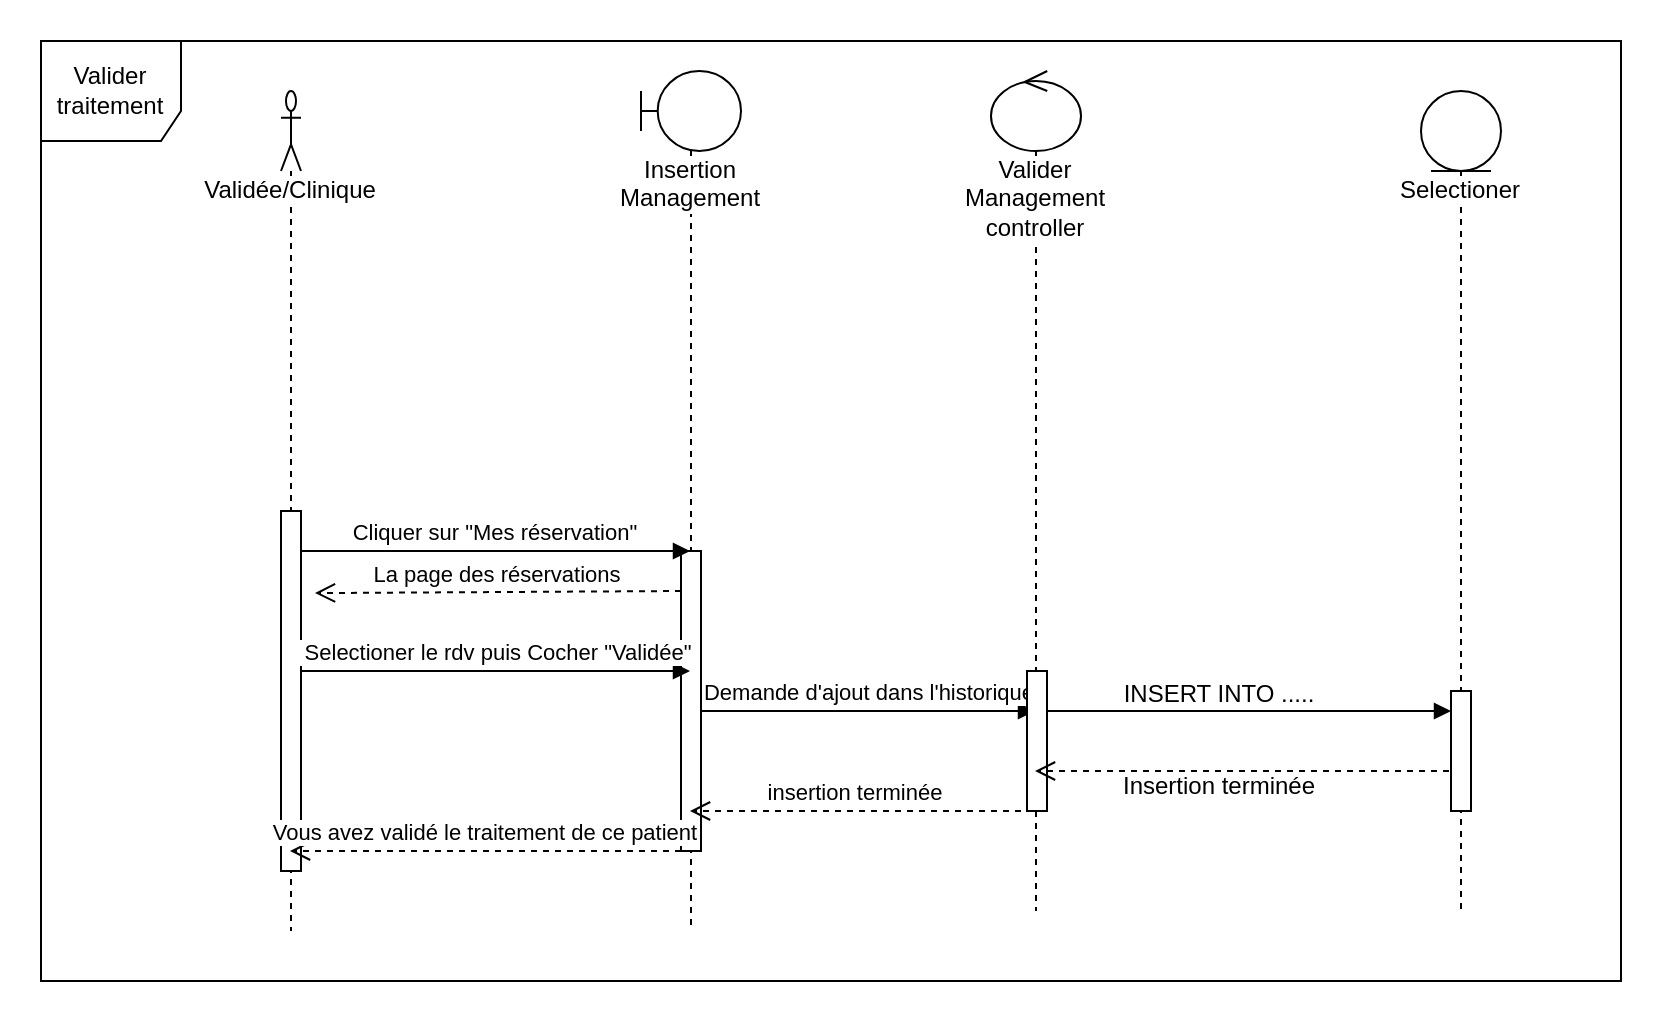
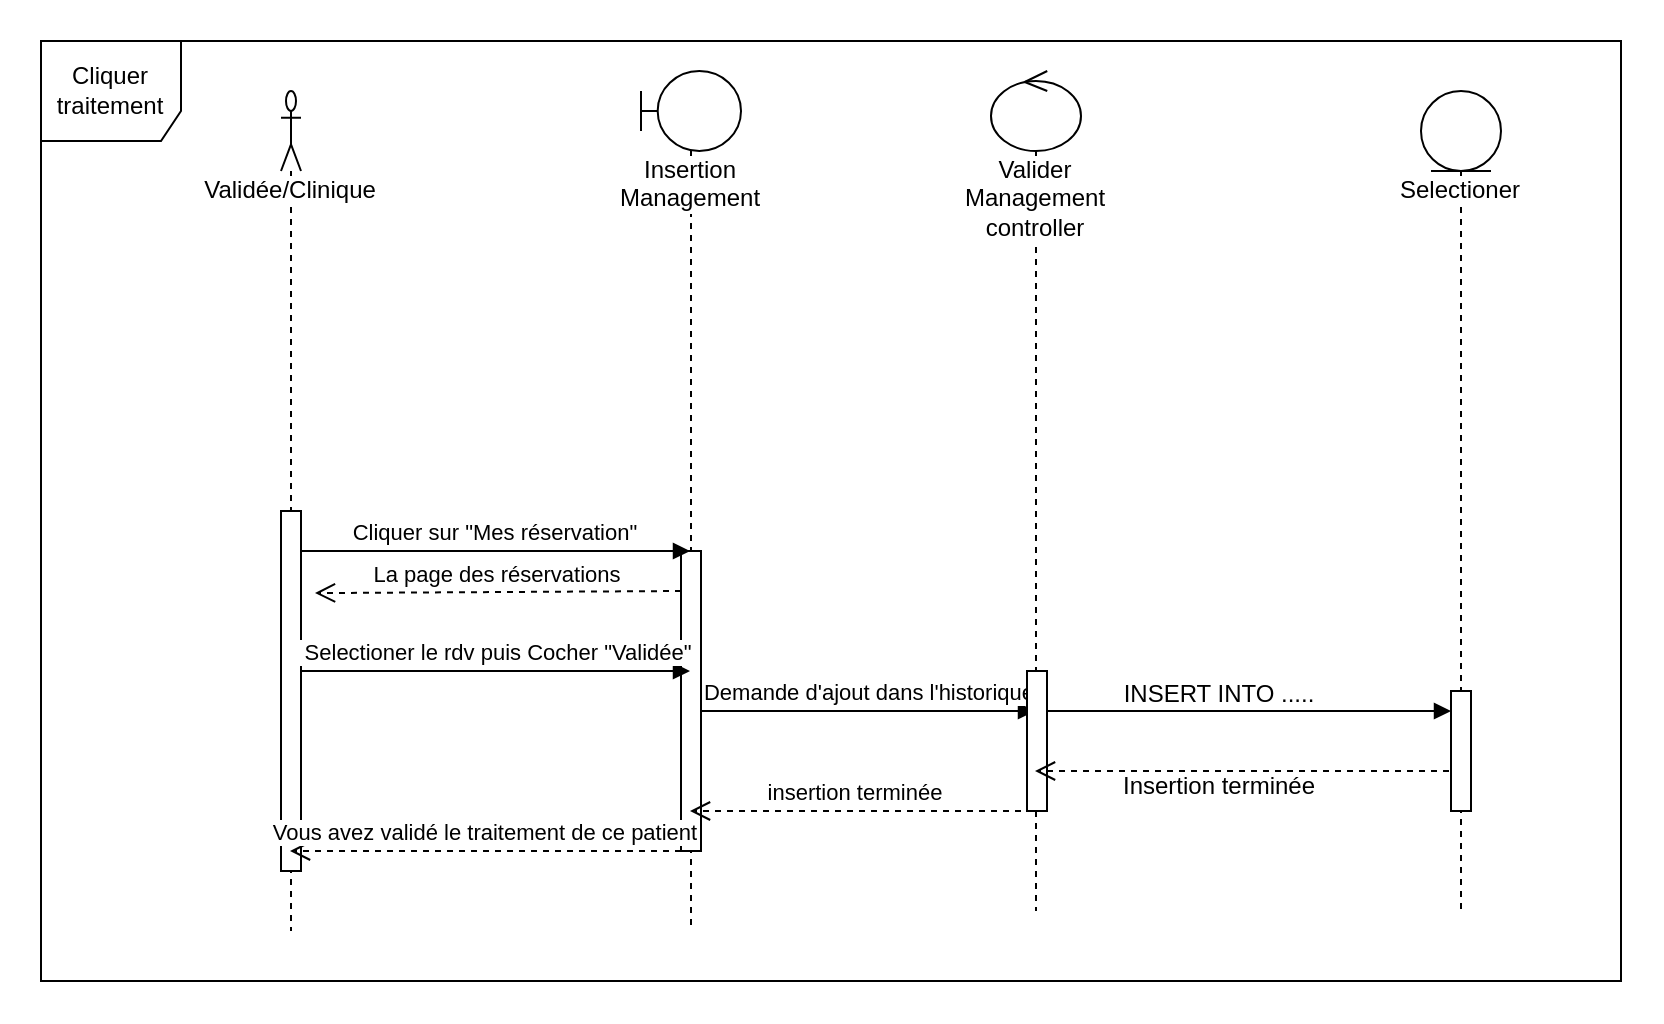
- <mxCell id="2" value="Valider traitement" style="shape=umlFrame;whiteSpace=wrap;html=1;width=70;height=50;" parent="1" vertex="1"><mxGeometry y="20" width="790" height="470" as="geometry" x="20" /></mxCell>
+ <mxCell id="2" value="Cliquer traitement" style="shape=umlFrame;whiteSpace=wrap;html=1;width=70;height=50;" parent="1" vertex="1"><mxGeometry y="20" width="790" height="470" as="geometry" x="20" /></mxCell>
